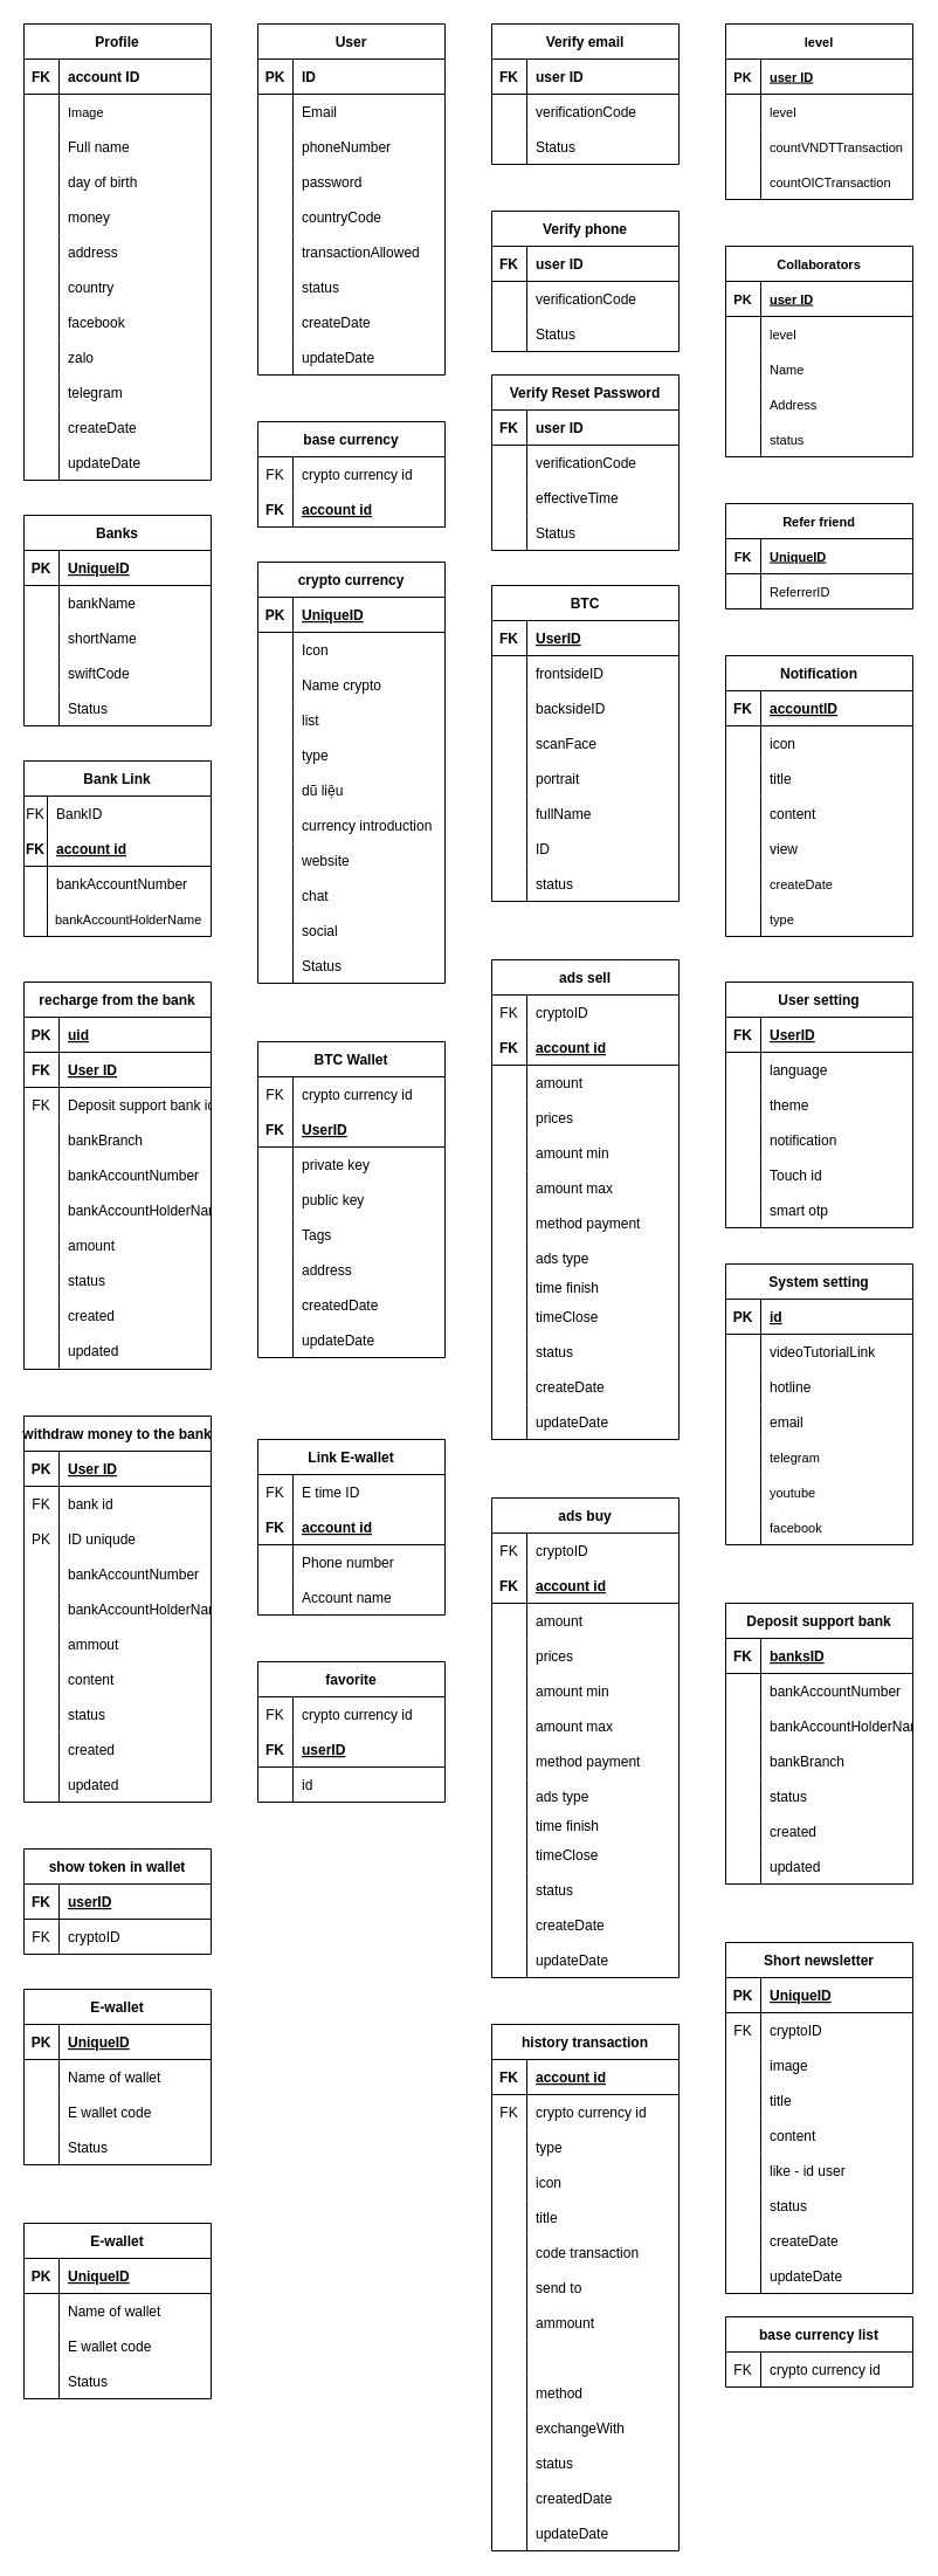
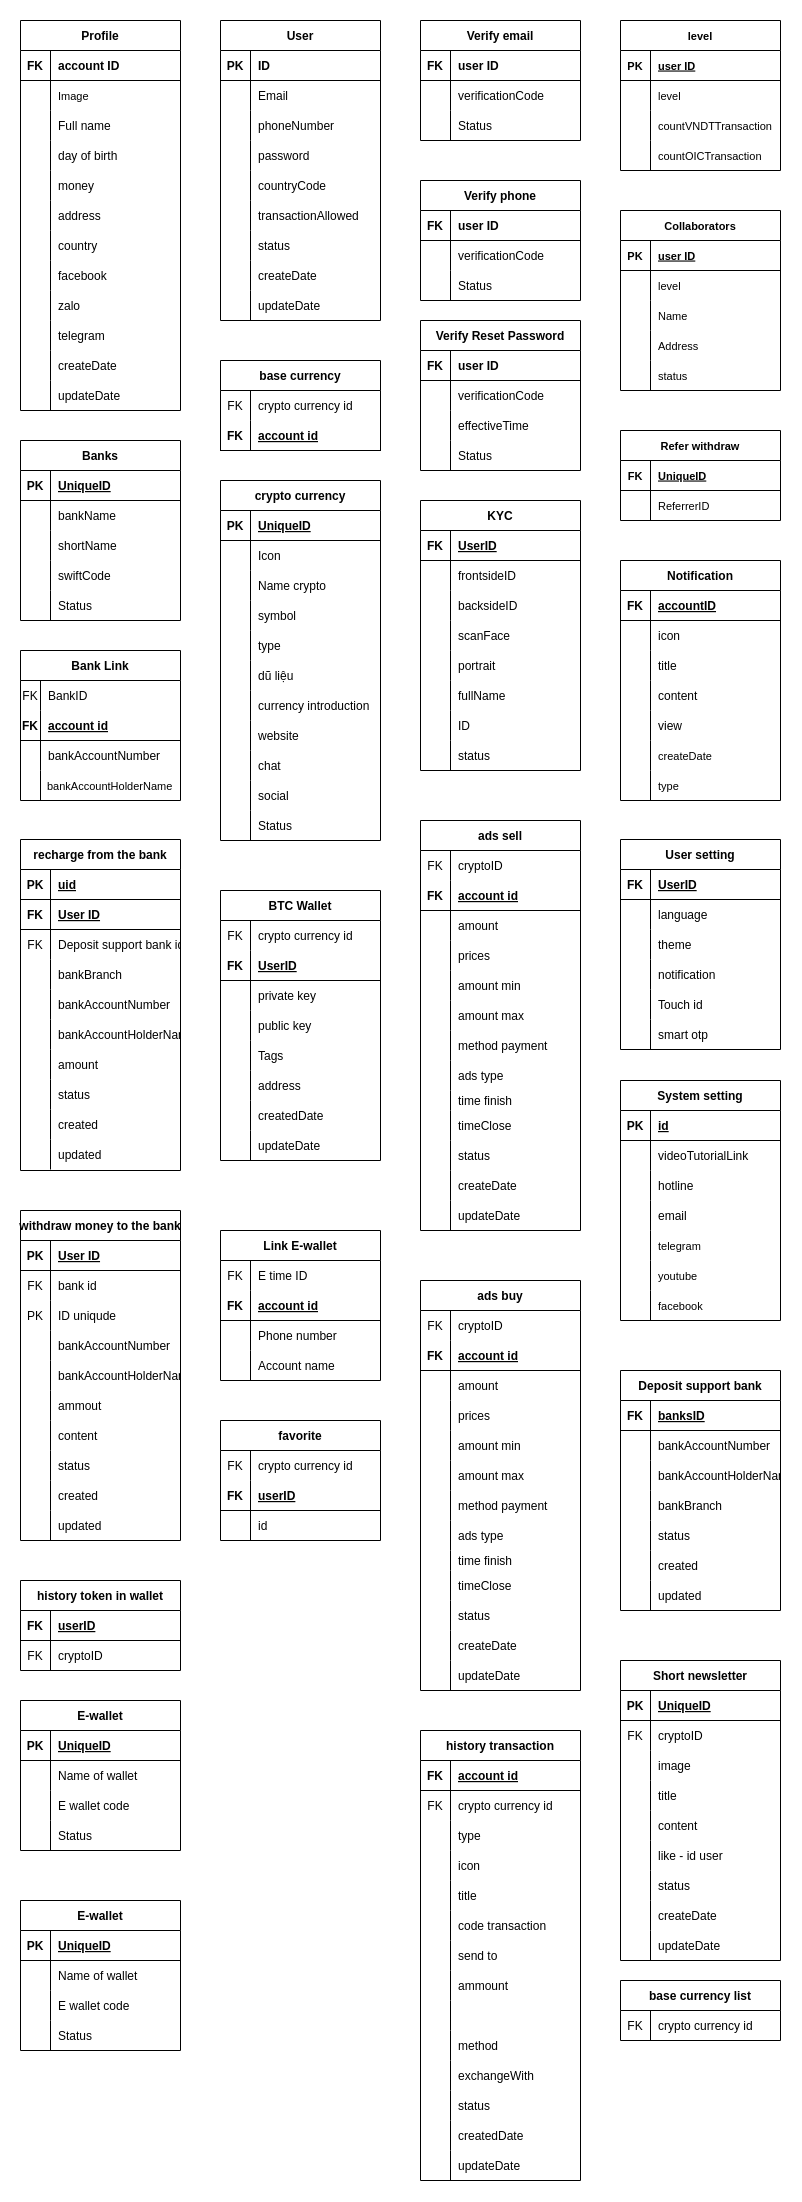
- <mxCell id="446" value="Refer friend" style="shape=table;startSize=30;container=1;collapsible=1;childLayout=tableLayout;fixedRows=1;rowLines=0;fontStyle=1;align=center;resizeLast=1;fontSize=11;" parent="1" vertex="1"><mxGeometry x="620" y="430" width="160" height="90" as="geometry" /></mxCell>
+ <mxCell id="446" value="Refer withdraw" style="shape=table;startSize=30;container=1;collapsible=1;childLayout=tableLayout;fixedRows=1;rowLines=0;fontStyle=1;align=center;resizeLast=1;fontSize=11;" parent="1" vertex="1"><mxGeometry x="620" y="430" width="160" height="90" as="geometry" /></mxCell>
- <mxCell id="385" value="BTC" style="shape=table;startSize=30;container=1;collapsible=1;childLayout=tableLayout;fixedRows=1;rowLines=0;fontStyle=1;align=center;resizeLast=1;" parent="1" vertex="1"><mxGeometry x="420" y="500" width="160" height="270" as="geometry" /></mxCell>
+ <mxCell id="385" value="KYC" style="shape=table;startSize=30;container=1;collapsible=1;childLayout=tableLayout;fixedRows=1;rowLines=0;fontStyle=1;align=center;resizeLast=1;" parent="1" vertex="1"><mxGeometry x="420" y="500" width="160" height="270" as="geometry" /></mxCell>
- <mxCell id="134" value="list" style="shape=partialRectangle;connectable=0;fillColor=none;top=0;left=0;bottom=0;right=0;align=left;spacingLeft=6;overflow=hidden;" parent="132" vertex="1"><mxGeometry x="30" width="130" height="30" as="geometry"><mxRectangle width="130" height="30" as="alternateBounds" /></mxGeometry></mxCell>
+ <mxCell id="134" value="symbol" style="shape=partialRectangle;connectable=0;fillColor=none;top=0;left=0;bottom=0;right=0;align=left;spacingLeft=6;overflow=hidden;" parent="132" vertex="1"><mxGeometry x="30" width="130" height="30" as="geometry"><mxRectangle width="130" height="30" as="alternateBounds" /></mxGeometry></mxCell>
- <mxCell id="522" value="show token in wallet" style="shape=table;startSize=30;container=1;collapsible=1;childLayout=tableLayout;fixedRows=1;rowLines=0;fontStyle=1;align=center;resizeLast=1;fontSize=12;" parent="1" vertex="1"><mxGeometry y="1580" width="160" height="90" as="geometry" x="20" /></mxCell>
+ <mxCell id="522" value="history token in wallet" style="shape=table;startSize=30;container=1;collapsible=1;childLayout=tableLayout;fixedRows=1;rowLines=0;fontStyle=1;align=center;resizeLast=1;fontSize=12;" parent="1" vertex="1"><mxGeometry y="1580" width="160" height="90" as="geometry" x="20" /></mxCell>
